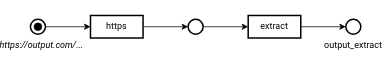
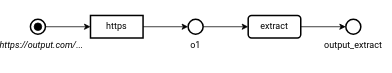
- <mxCell id="8" value="extract" style="rounded=0;whiteSpace=wrap;html=1;strokeWidth=2;fontFamily=Roboto;fillColor=none;" parent="1" vertex="1"><mxGeometry x="325" y="20" width="70" height="30" as="geometry" /></mxCell>
+ <mxCell id="8" value="extract" style="whiteSpace=wrap;html=1;strokeWidth=2;fontFamily=Roboto;fillColor=none;rounded=1;" parent="1" vertex="1"><mxGeometry x="325" y="20" width="70" height="30" as="geometry" /></mxCell>
+ <mxCell id="10" value="o1" style="text;html=1;strokeColor=none;fillColor=none;align=center;verticalAlign=middle;whiteSpace=wrap;rounded=0;fontFamily=Roboto;" parent="1" vertex="1"><mxGeometry x="225" y="45" width="60" height="30" as="geometry" /></mxCell>
